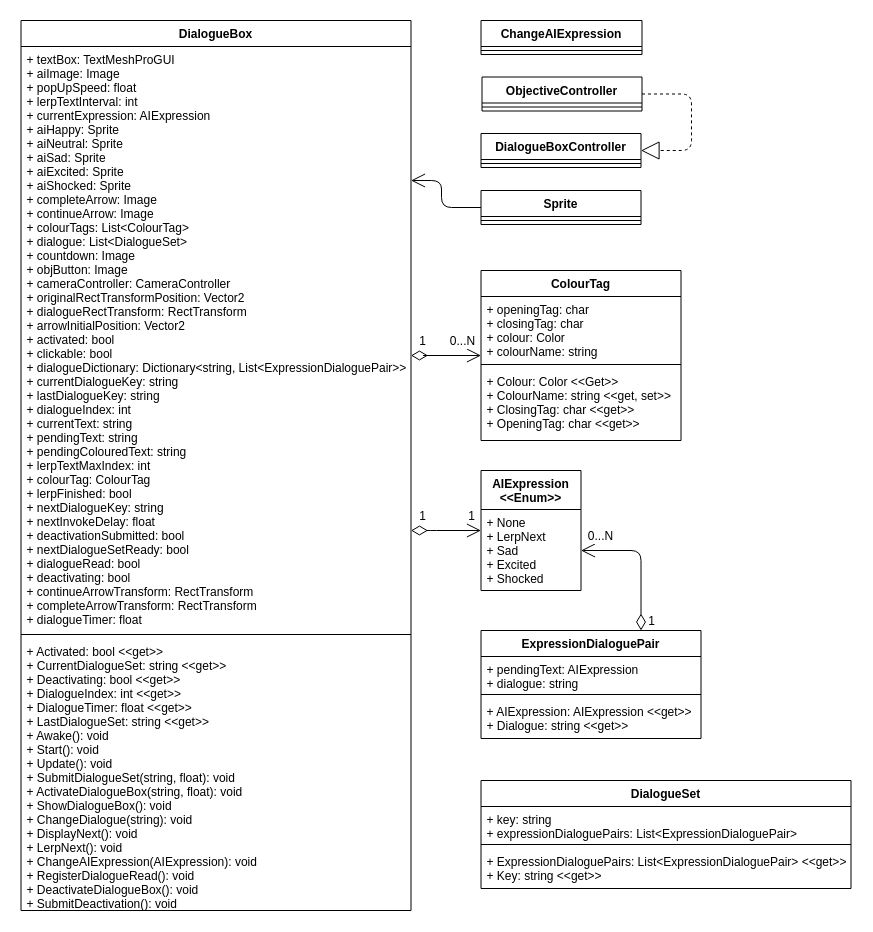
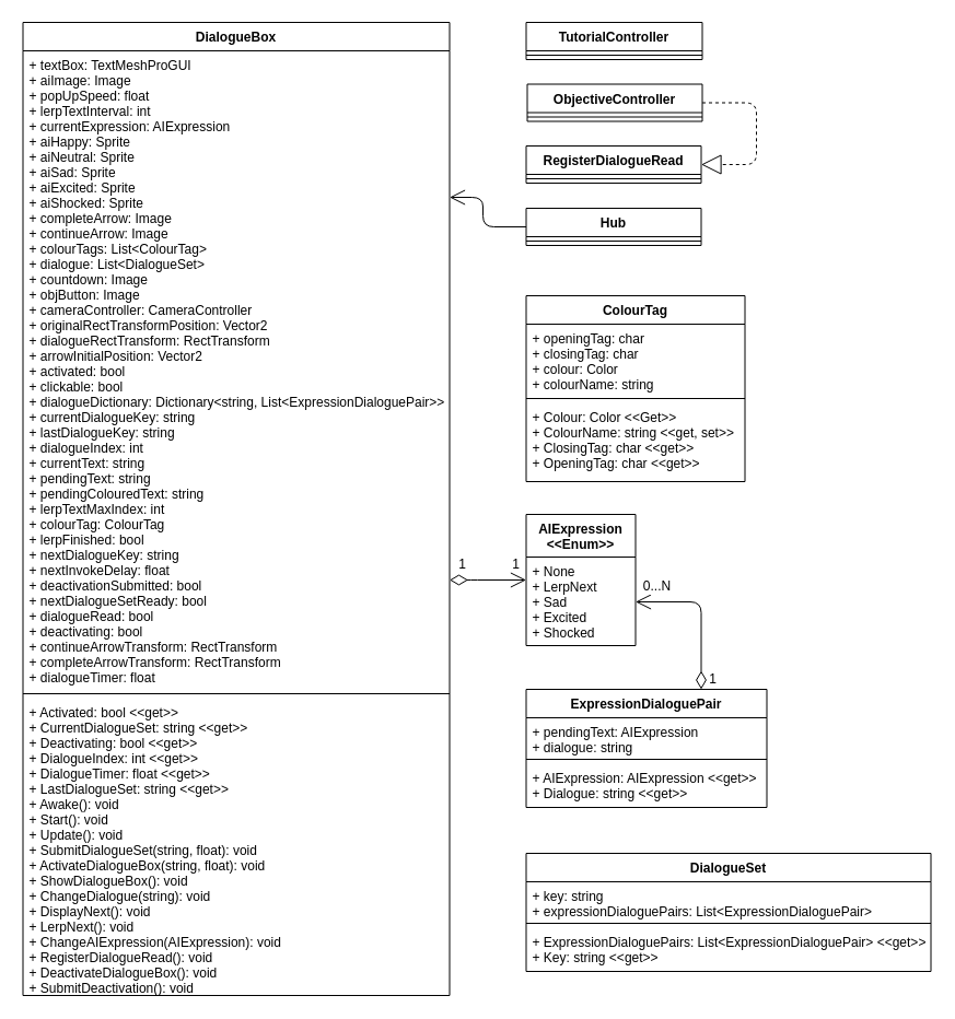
- <mxCell id="29" value="ChangeAIExpression" style="swimlane;fontStyle=1;align=center;verticalAlign=top;childLayout=stackLayout;horizontal=1;startSize=26;horizontalStack=0;resizeParent=1;resizeParentMax=0;resizeLast=0;collapsible=1;marginBottom=0;" vertex="1" parent="1"><mxGeometry x="480.5" y="20" width="161" height="34" as="geometry" /></mxCell>
+ <mxCell id="29" value="TutorialController" style="swimlane;fontStyle=1;align=center;verticalAlign=top;childLayout=stackLayout;horizontal=1;startSize=26;horizontalStack=0;resizeParent=1;resizeParentMax=0;resizeLast=0;collapsible=1;marginBottom=0;" vertex="1" parent="1"><mxGeometry x="480.5" y="20" width="161" height="34" as="geometry" /></mxCell>
- <mxCell id="33" value="DialogueBoxController" style="swimlane;fontStyle=1;align=center;verticalAlign=top;childLayout=stackLayout;horizontal=1;startSize=26;horizontalStack=0;resizeParent=1;resizeParentMax=0;resizeLast=0;collapsible=1;marginBottom=0;" vertex="1" parent="1"><mxGeometry x="480.5" y="133" width="160" height="34" as="geometry" /></mxCell>
+ <mxCell id="33" value="RegisterDialogueRead" style="swimlane;fontStyle=1;align=center;verticalAlign=top;childLayout=stackLayout;horizontal=1;startSize=26;horizontalStack=0;resizeParent=1;resizeParentMax=0;resizeLast=0;collapsible=1;marginBottom=0;" vertex="1" parent="1"><mxGeometry x="480.5" y="133" width="160" height="34" as="geometry" /></mxCell>
- <mxCell id="36" value="Sprite" style="swimlane;fontStyle=1;align=center;verticalAlign=top;childLayout=stackLayout;horizontal=1;startSize=26;horizontalStack=0;resizeParent=1;resizeParentMax=0;resizeLast=0;collapsible=1;marginBottom=0;" vertex="1" parent="1"><mxGeometry x="480.5" y="190" width="160" height="34" as="geometry" /></mxCell>
+ <mxCell id="36" value="Hub" style="swimlane;fontStyle=1;align=center;verticalAlign=top;childLayout=stackLayout;horizontal=1;startSize=26;horizontalStack=0;resizeParent=1;resizeParentMax=0;resizeLast=0;collapsible=1;marginBottom=0;" vertex="1" parent="1"><mxGeometry x="480.5" y="190" width="160" height="34" as="geometry" /></mxCell>
- <mxCell id="20" value="" style="endArrow=open;html=1;endSize=12;startArrow=diamondThin;startSize=14;startFill=0;edgeStyle=orthogonalEdgeStyle;align=left;verticalAlign=bottom;" edge="1" parent="1" source="2" target="8"><mxGeometry x="-0.429" y="25" relative="1" as="geometry"><mxPoint x="410.5" y="350" as="sourcePoint" /><mxPoint x="800.5" y="390" as="targetPoint" /><Array as="points"><mxPoint x="420.5" y="355" /><mxPoint x="420.5" y="355" /></Array><mxPoint as="offset" /></mxGeometry></mxCell>
- <mxCell id="21" value="0...N" style="text;html=1;resizable=0;points=[];align=center;verticalAlign=middle;labelBackgroundColor=#ffffff;" vertex="1" connectable="0" parent="20"><mxGeometry x="0.794" relative="1" as="geometry"><mxPoint x="-12.5" y="-15" as="offset" /></mxGeometry></mxCell>
- <mxCell id="22" value="1" style="text;html=1;resizable=0;points=[];align=center;verticalAlign=middle;labelBackgroundColor=#ffffff;" vertex="1" connectable="0" parent="20"><mxGeometry x="-0.749" y="1" relative="1" as="geometry"><mxPoint x="1.5" y="-14" as="offset" /></mxGeometry></mxCell>
